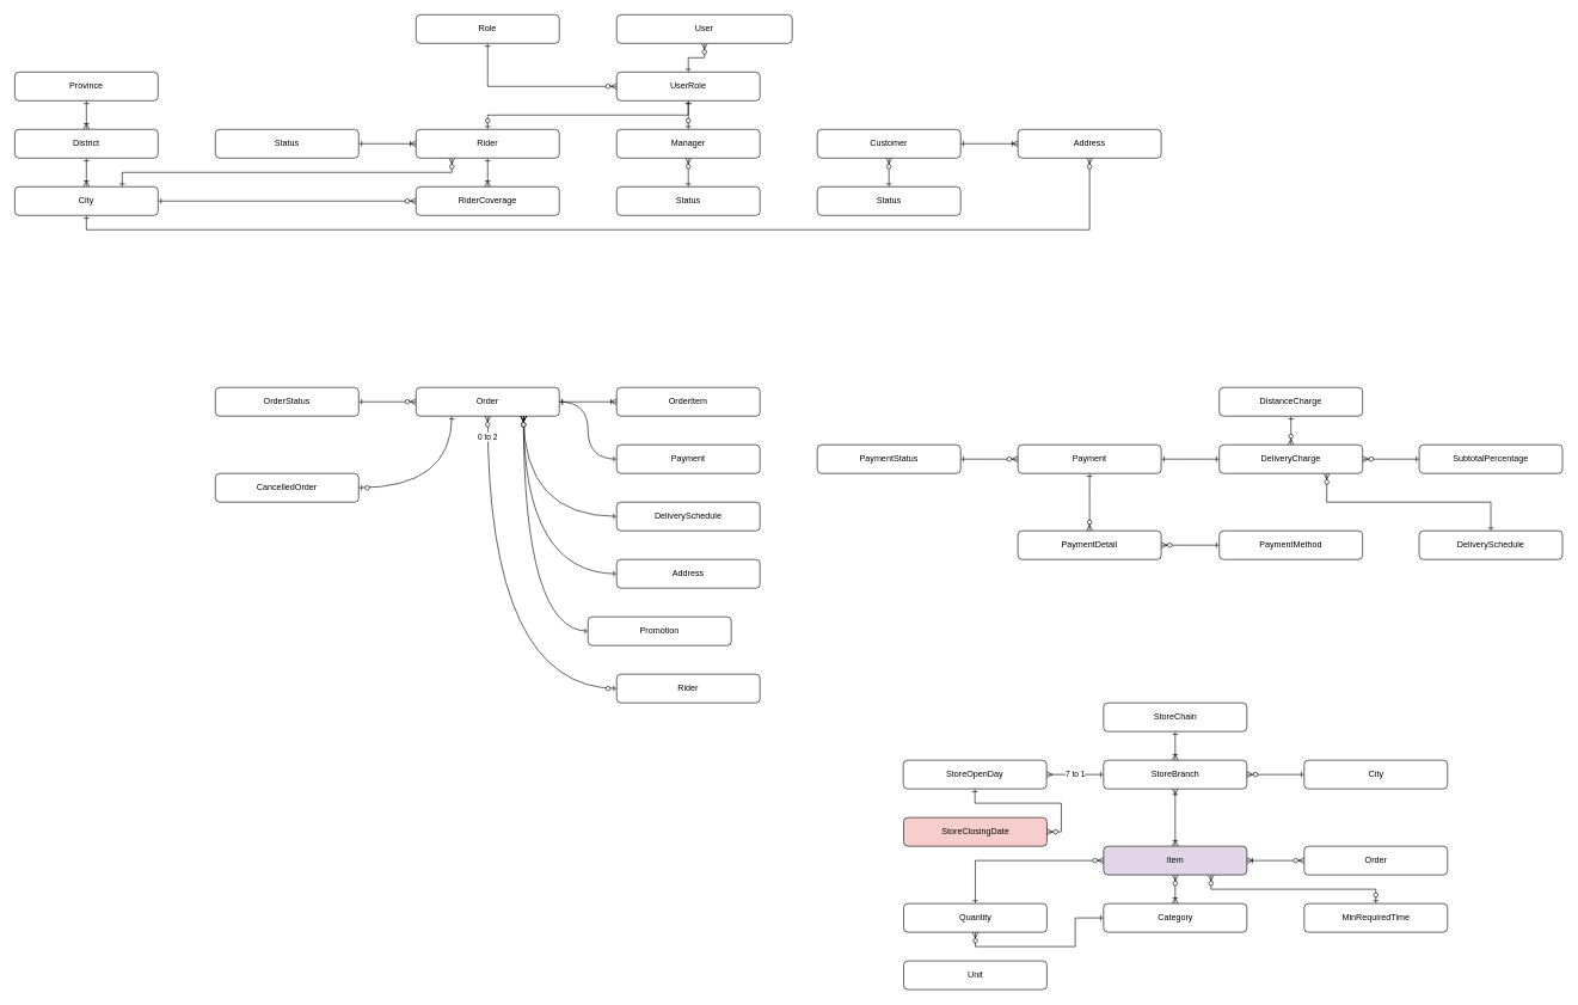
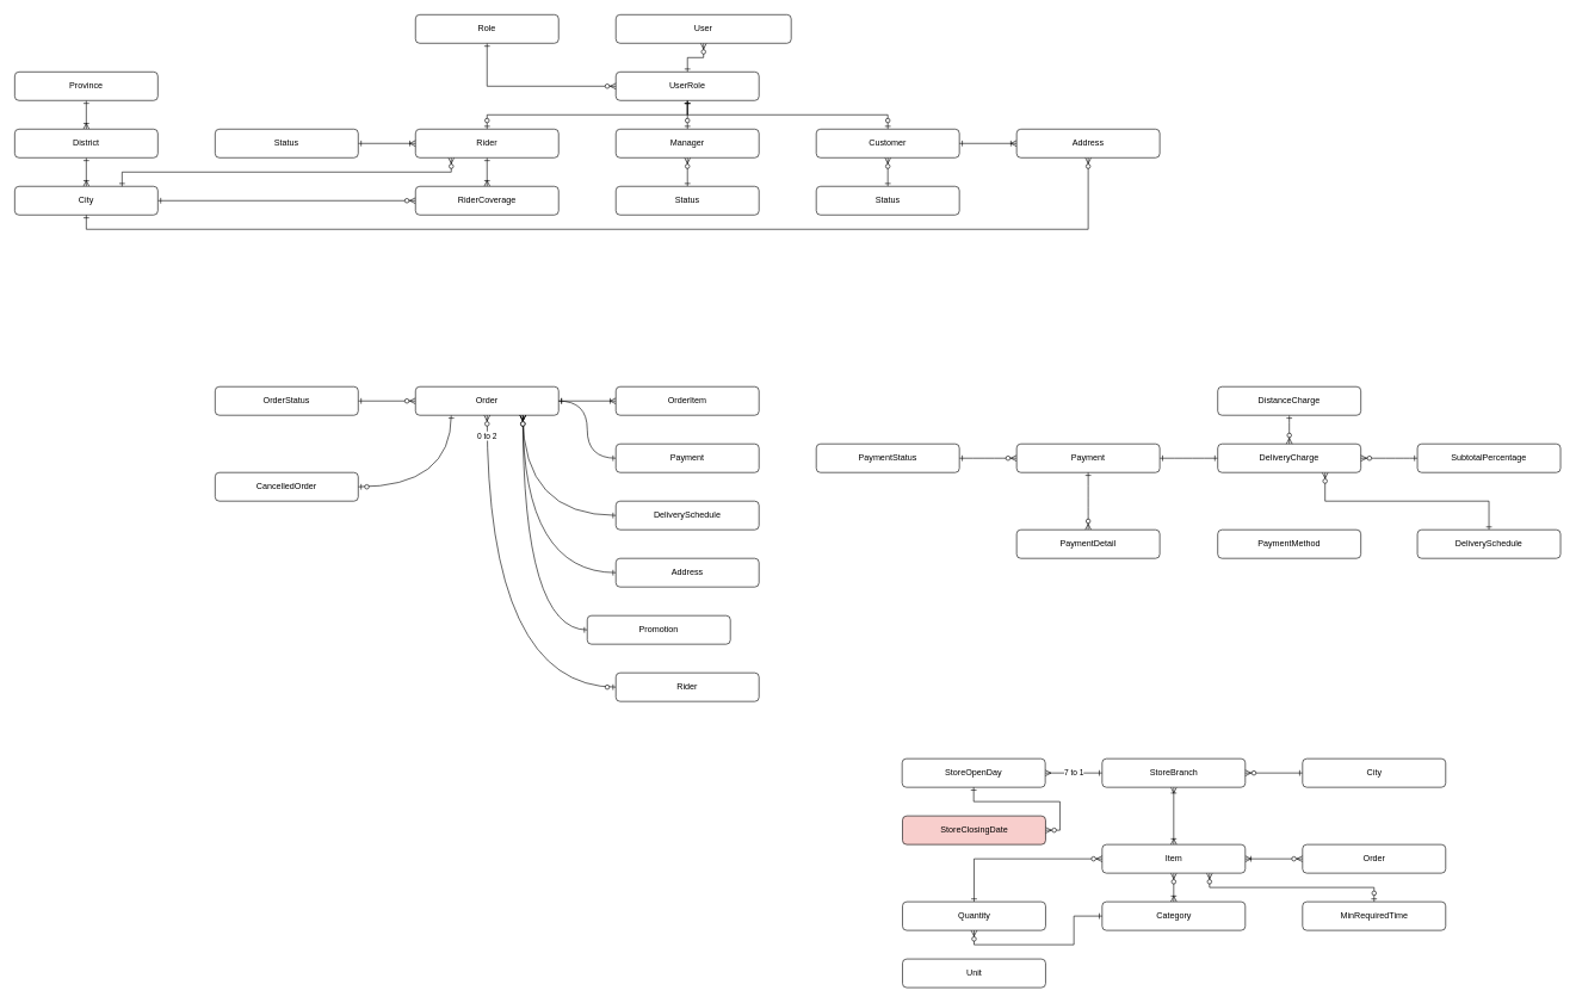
+ <mxCell id="12" style="edgeStyle=orthogonalEdgeStyle;rounded=0;orthogonalLoop=1;jettySize=auto;html=1;exitX=0.5;exitY=1;exitDx=0;exitDy=0;startArrow=ERone;startFill=0;endArrow=ERzeroToOne;endFill=1;entryX=0.5;entryY=0;entryDx=0;entryDy=0;" parent="1" source="13" target="20" edge="1"><mxGeometry relative="1" as="geometry"><mxPoint x="1140" y="160" as="targetPoint" /></mxGeometry></mxCell>
- <mxCell id="54" style="edgeStyle=orthogonalEdgeStyle;curved=1;rounded=0;orthogonalLoop=1;jettySize=auto;html=1;exitX=1;exitY=0.5;exitDx=0;exitDy=0;entryX=0;entryY=0.5;entryDx=0;entryDy=0;startArrow=ERzeroToMany;startFill=1;endArrow=ERone;endFill=0;" parent="1" source="55" target="56" edge="1"><mxGeometry relative="1" as="geometry" /></mxCell>
- <mxCell id="65" value="StoreChain" style="rounded=1;whiteSpace=wrap;html=1;" parent="1" vertex="1"><mxGeometry x="1539.5" y="980" width="200" height="40" as="geometry" /></mxCell>
- <mxCell id="64" style="edgeStyle=orthogonalEdgeStyle;rounded=0;orthogonalLoop=1;jettySize=auto;html=1;exitX=0.5;exitY=1;exitDx=0;exitDy=0;entryX=0.5;entryY=0;entryDx=0;entryDy=0;startArrow=ERone;startFill=0;endArrow=ERoneToMany;endFill=0;" parent="1" source="65" target="68" edge="1"><mxGeometry relative="1" as="geometry" /></mxCell>
- <mxCell id="77" value="Item" style="rounded=1;whiteSpace=wrap;html=1;fillColor=#e1d5e7;" parent="1" vertex="1"><mxGeometry x="1539.5" y="1180" width="200" height="40" as="geometry" /></mxCell>
+ <mxCell id="77" value="Item" style="rounded=1;whiteSpace=wrap;html=1;" parent="1" vertex="1"><mxGeometry x="1539.5" y="1180" width="200" height="40" as="geometry" /></mxCell>
